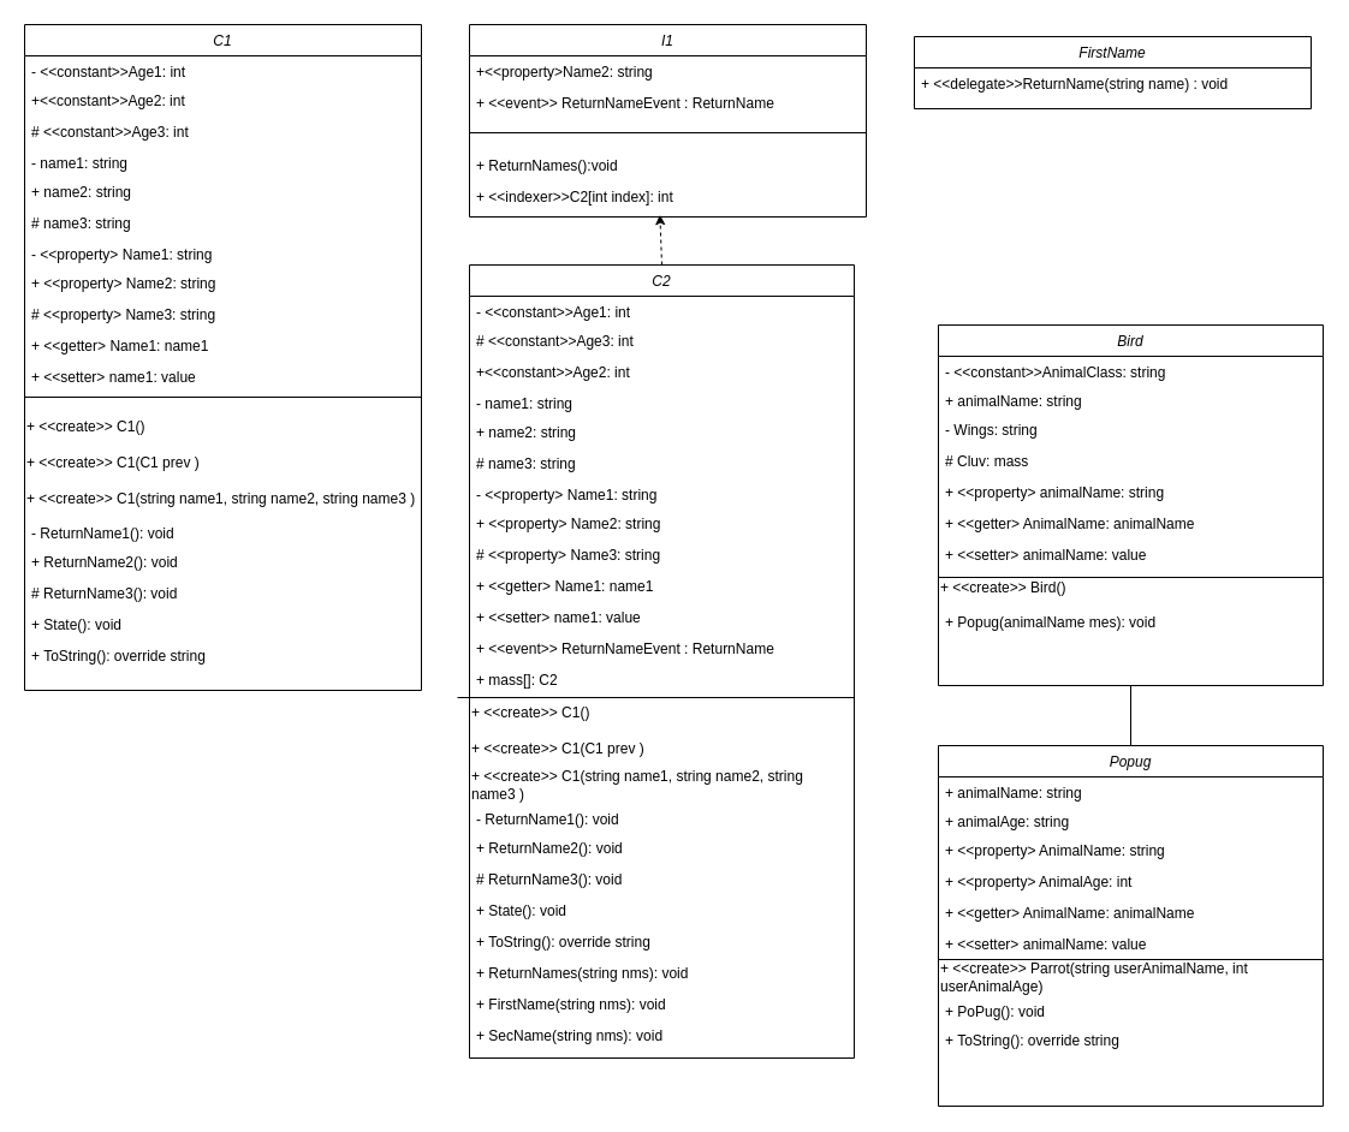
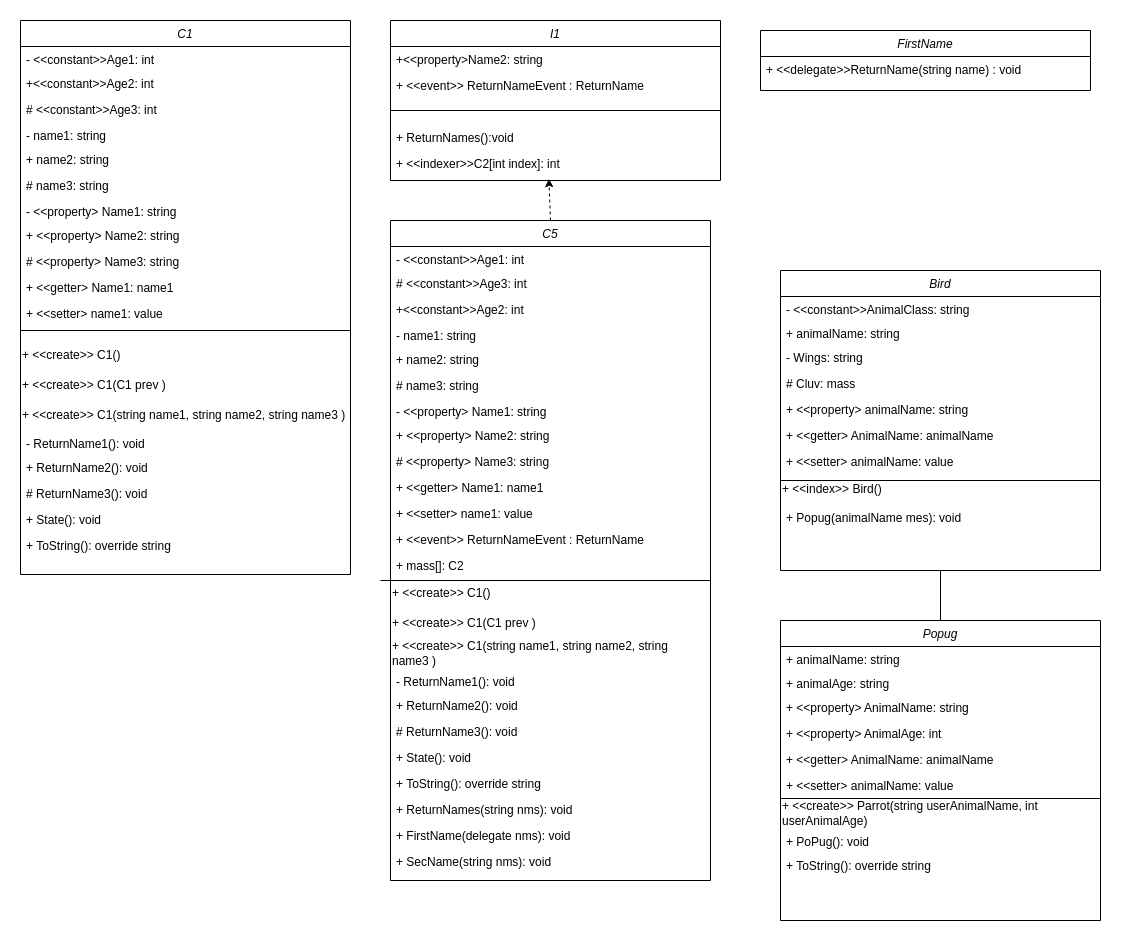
- <mxCell id="33" value="С2" style="swimlane;fontStyle=2;align=center;verticalAlign=top;childLayout=stackLayout;horizontal=1;startSize=26;horizontalStack=0;resizeParent=1;resizeLast=0;collapsible=1;marginBottom=0;rounded=0;shadow=0;strokeWidth=1;" vertex="1" parent="1"><mxGeometry x="390" y="220" width="320" height="660" as="geometry"><mxRectangle x="230" y="140" width="160" height="26" as="alternateBounds" /></mxGeometry></mxCell>
+ <mxCell id="33" value="С5" style="swimlane;fontStyle=2;align=center;verticalAlign=top;childLayout=stackLayout;horizontal=1;startSize=26;horizontalStack=0;resizeParent=1;resizeLast=0;collapsible=1;marginBottom=0;rounded=0;shadow=0;strokeWidth=1;" vertex="1" parent="1"><mxGeometry x="390" y="220" width="320" height="660" as="geometry"><mxRectangle x="230" y="140" width="160" height="26" as="alternateBounds" /></mxGeometry></mxCell>
- <mxCell id="71" value="+ &amp;lt;&amp;lt;create&amp;gt;&amp;gt; Bird()" style="text;html=1;strokeColor=none;fillColor=none;align=left;verticalAlign=middle;whiteSpace=wrap;rounded=0;" vertex="1" parent="62"><mxGeometry y="204" width="320" height="30" as="geometry" /></mxCell>
+ <mxCell id="71" value="+ &amp;lt;&amp;lt;index&amp;gt;&amp;gt; Bird()" style="text;html=1;strokeColor=none;fillColor=none;align=left;verticalAlign=middle;whiteSpace=wrap;rounded=0;" vertex="1" parent="62"><mxGeometry y="204" width="320" height="30" as="geometry" /></mxCell>
- <mxCell id="56" value="+ FirstName(string nms): void" style="text;align=left;verticalAlign=top;spacingLeft=4;spacingRight=4;overflow=hidden;rotatable=0;points=[[0,0.5],[1,0.5]];portConstraint=eastwest;rounded=0;shadow=0;html=0;" vertex="1" parent="33"><mxGeometry y="602" width="320" height="26" as="geometry" /></mxCell>
+ <mxCell id="56" value="+ FirstName(delegate nms): void" style="text;align=left;verticalAlign=top;spacingLeft=4;spacingRight=4;overflow=hidden;rotatable=0;points=[[0,0.5],[1,0.5]];portConstraint=eastwest;rounded=0;shadow=0;html=0;" vertex="1" parent="33"><mxGeometry y="602" width="320" height="26" as="geometry" /></mxCell>
